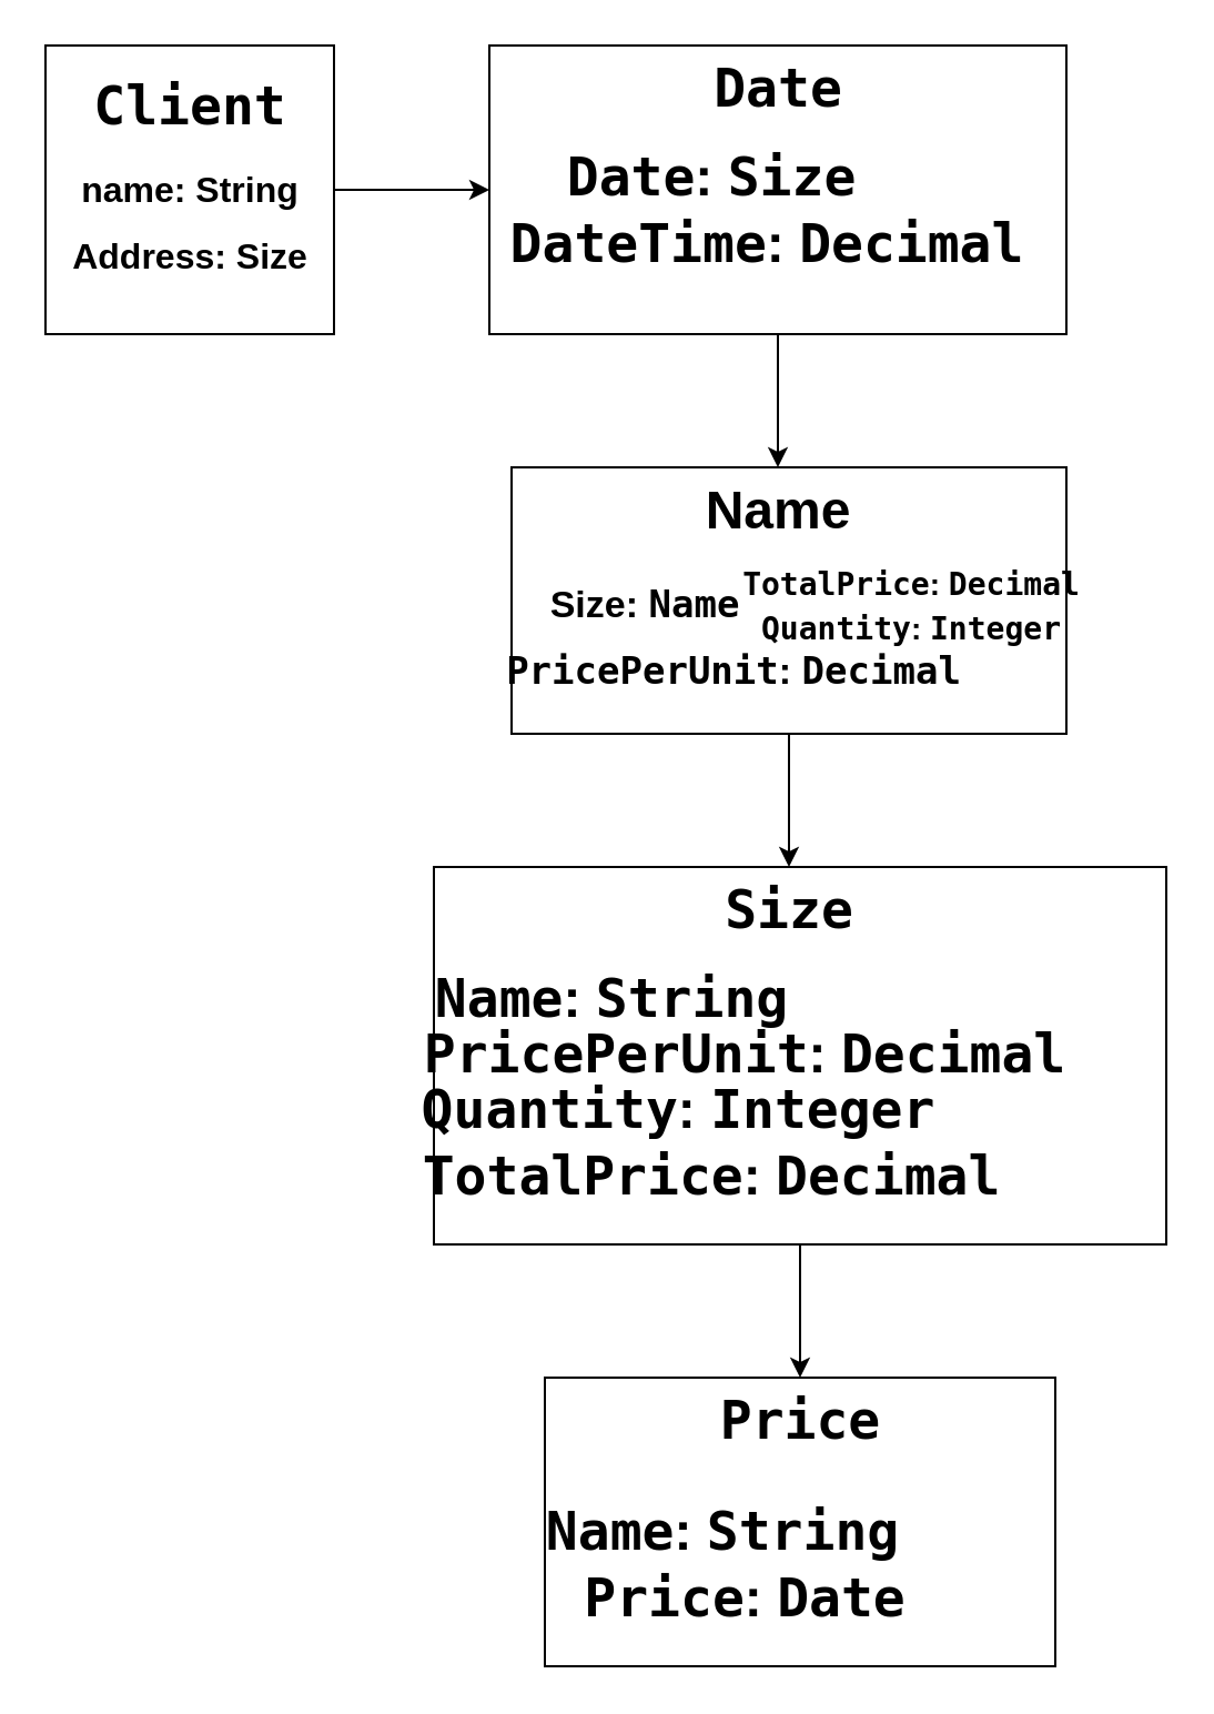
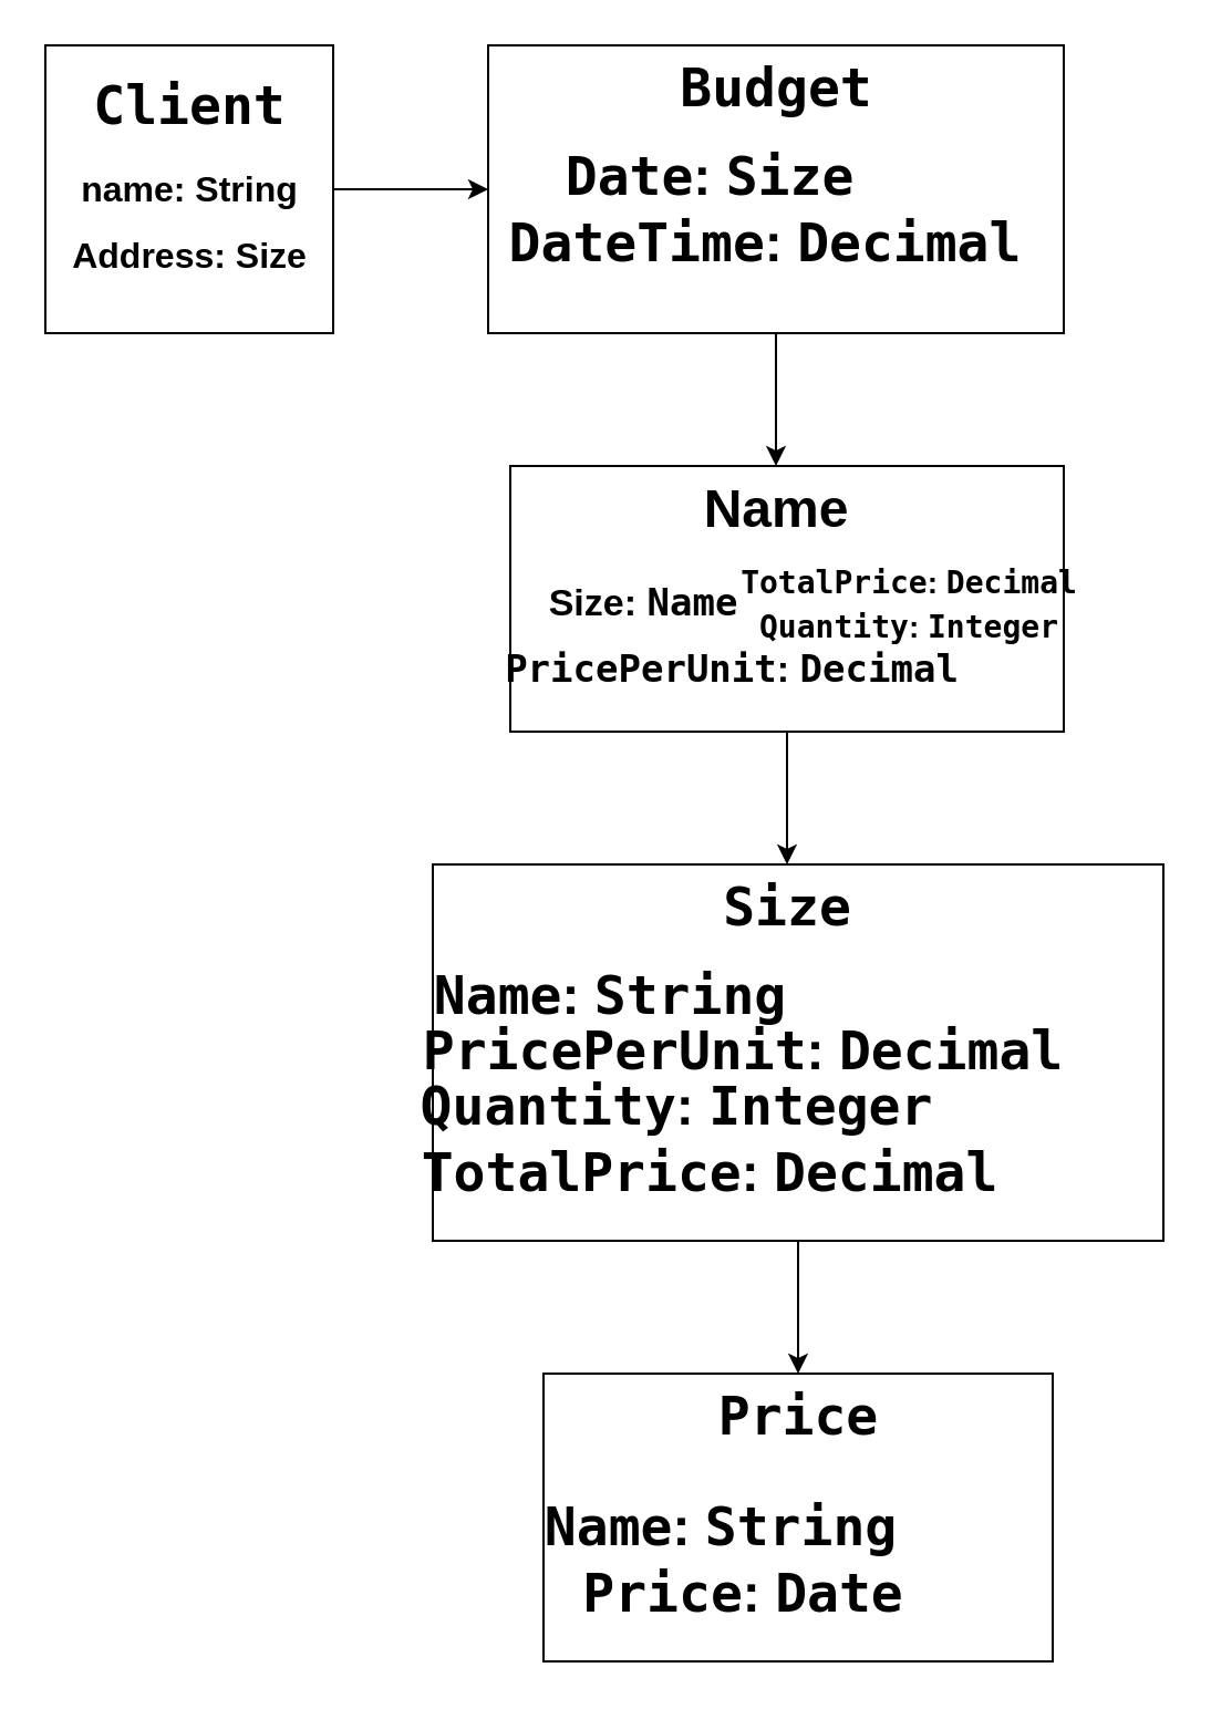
- <mxCell id="28" value="&lt;strong&gt;&lt;code&gt;Date&lt;/code&gt;&lt;/strong&gt;" style="text;strokeColor=none;fillColor=none;html=1;fontSize=24;fontStyle=1;verticalAlign=middle;align=center;" vertex="1" parent="26"><mxGeometry x="80" width="100" height="40" as="geometry" /></mxCell>
+ <mxCell id="28" value="&lt;strong&gt;&lt;code&gt;Budget&lt;/code&gt;&lt;/strong&gt;" style="text;strokeColor=none;fillColor=none;html=1;fontSize=24;fontStyle=1;verticalAlign=middle;align=center;" vertex="1" parent="26"><mxGeometry x="80" width="100" height="40" as="geometry" /></mxCell>
